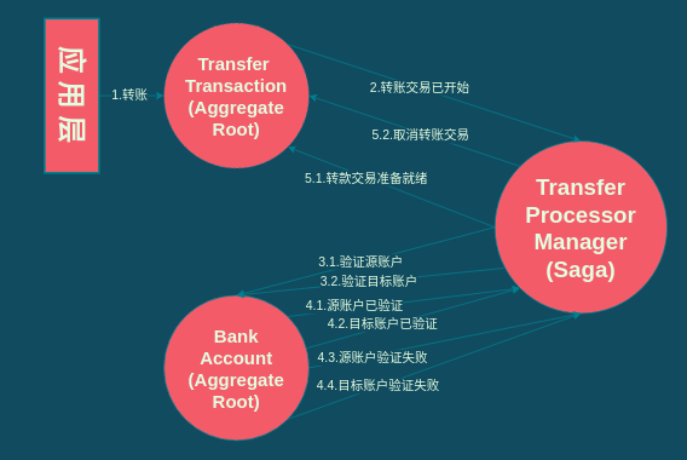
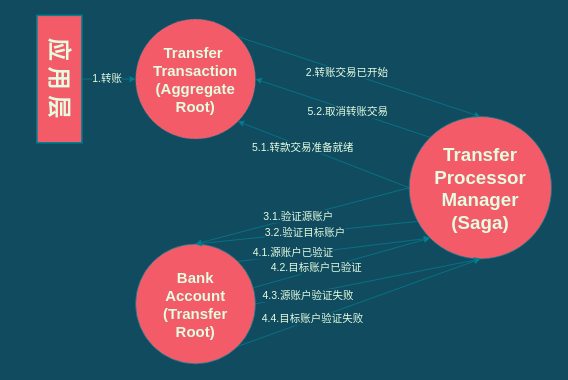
- <mxCell id="2" value="Bank&lt;br style=&quot;font-size: 20px&quot;&gt;Account&lt;br style=&quot;font-size: 20px&quot;&gt;(Aggregate&lt;br&gt;Root)" style="ellipse;whiteSpace=wrap;html=1;aspect=fixed;fillColor=#F45B69;strokeColor=#028090;fontColor=#E4FDE1;fontSize=20;fontStyle=1;" vertex="1" parent="1"><mxGeometry x="180" y="325" width="160" height="160" as="geometry" /></mxCell>
+ <mxCell id="2" value="Bank&lt;br style=&quot;font-size: 20px&quot;&gt;Account&lt;br style=&quot;font-size: 20px&quot;&gt;(Transfer&lt;br&gt;Root)" style="ellipse;whiteSpace=wrap;html=1;aspect=fixed;fillColor=#F45B69;strokeColor=#028090;fontColor=#E4FDE1;fontSize=20;fontStyle=1;" vertex="1" parent="1"><mxGeometry x="180" y="325" width="160" height="160" as="geometry" /></mxCell>
